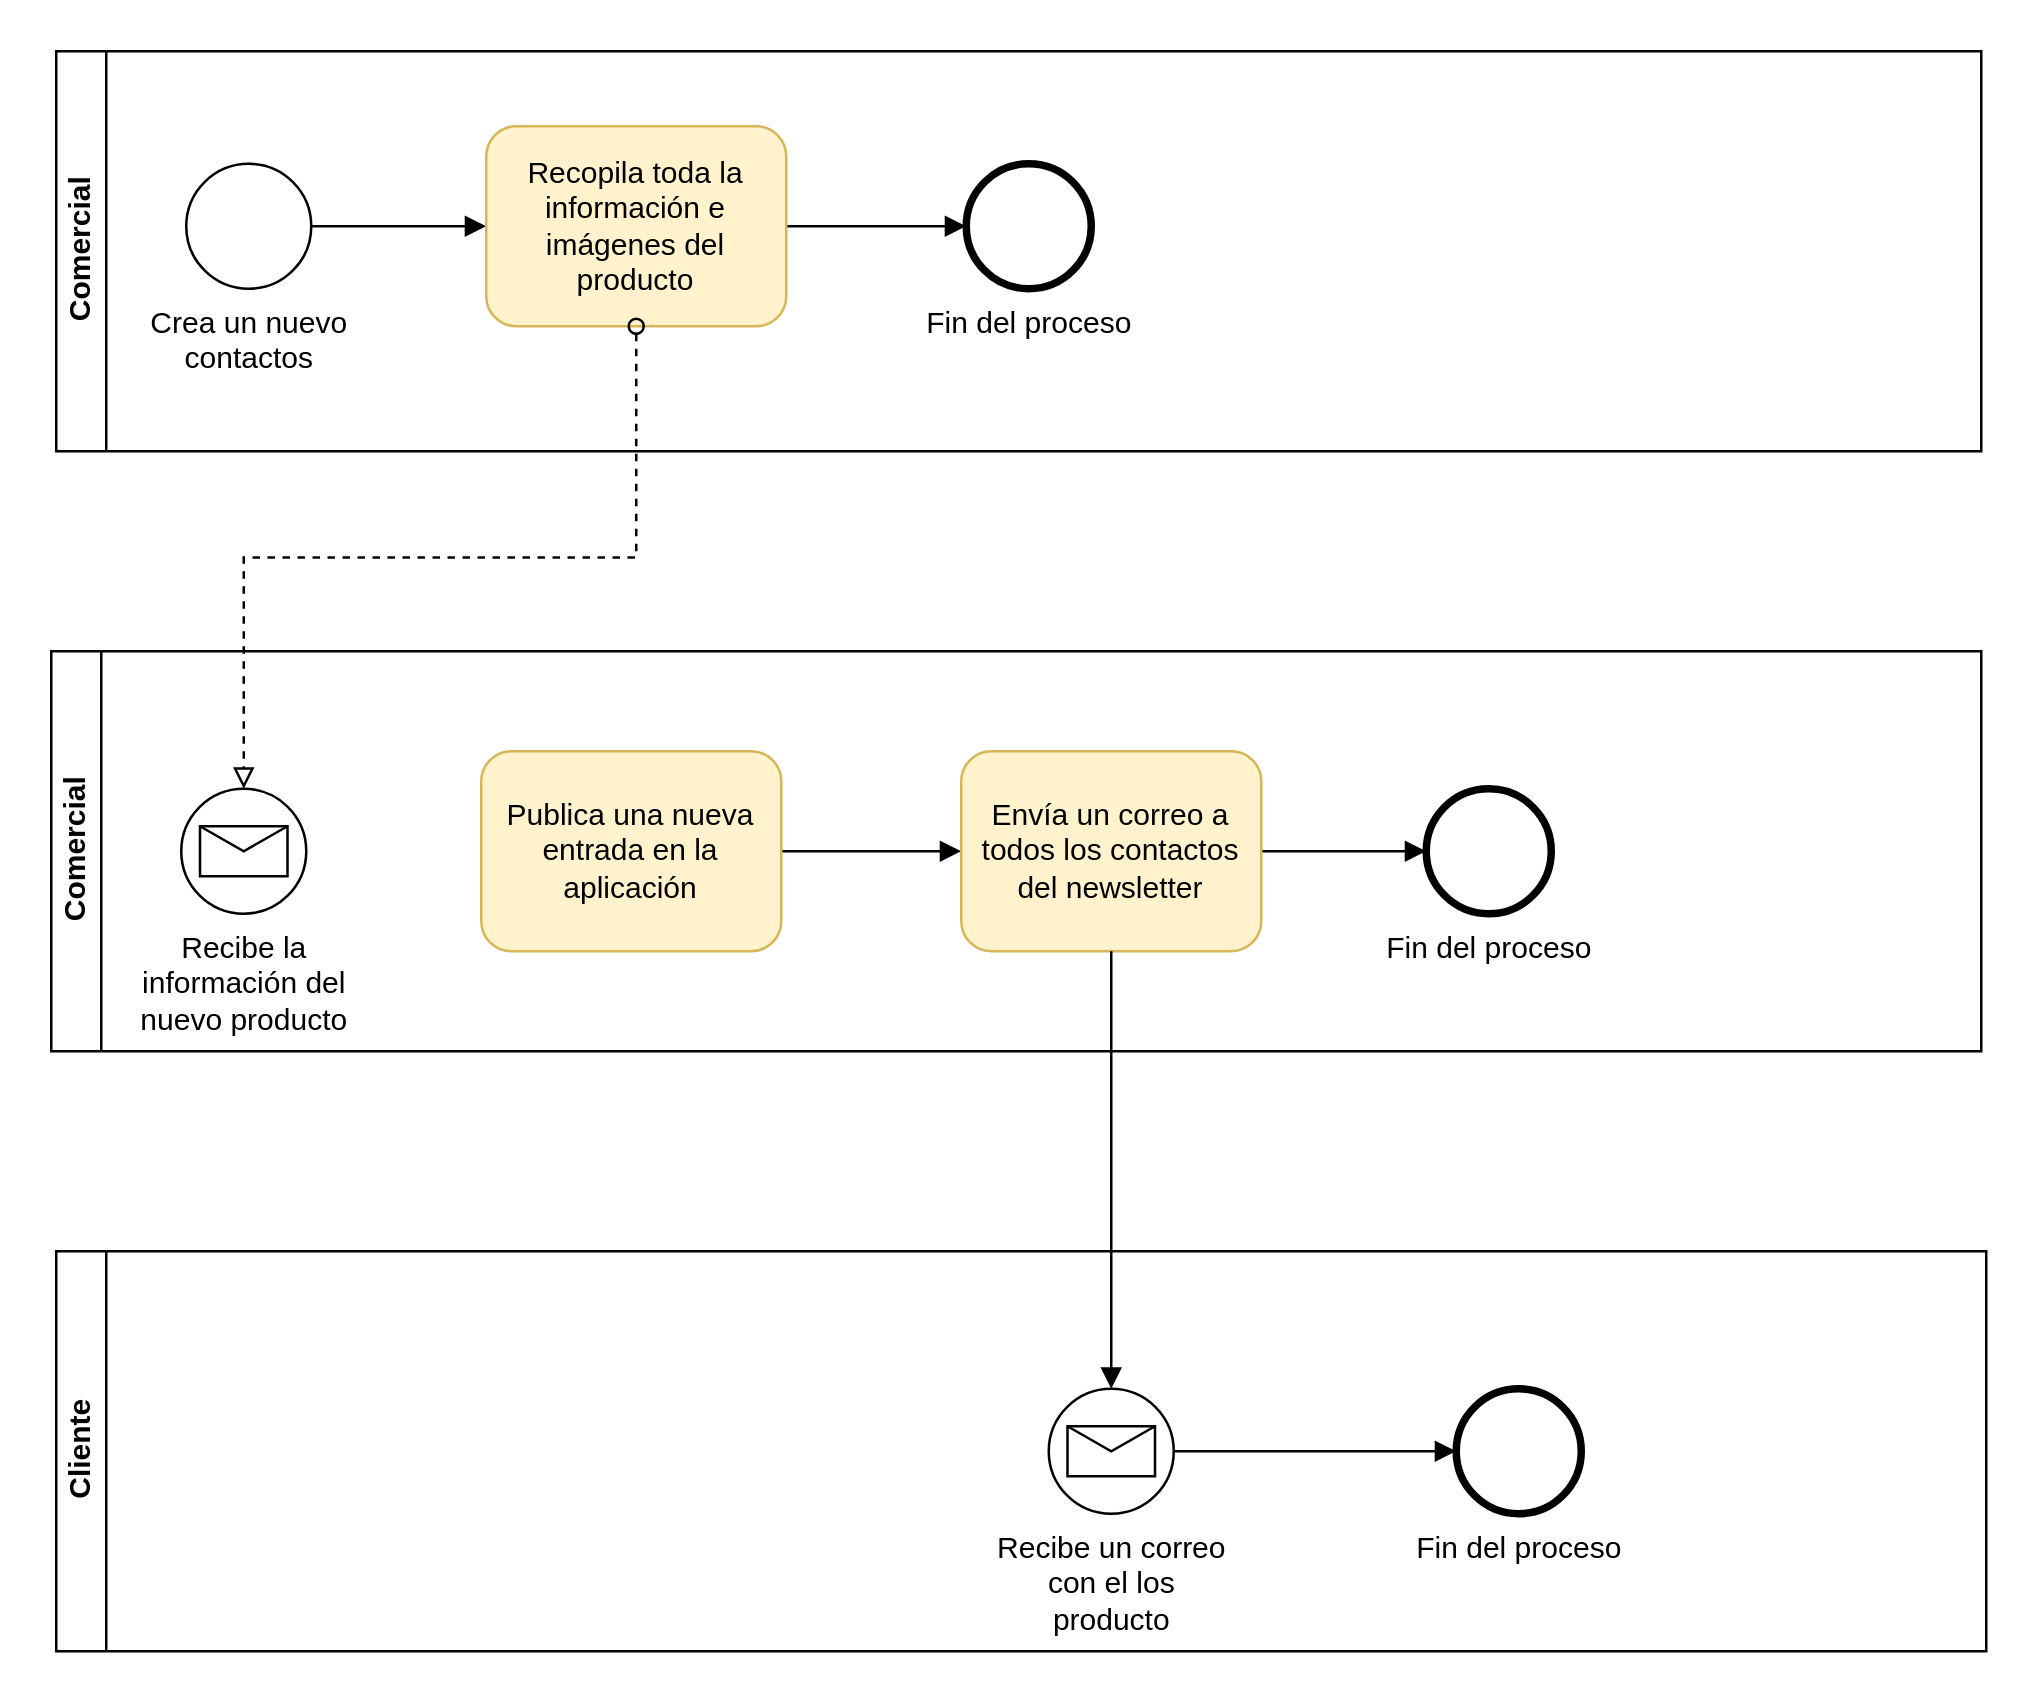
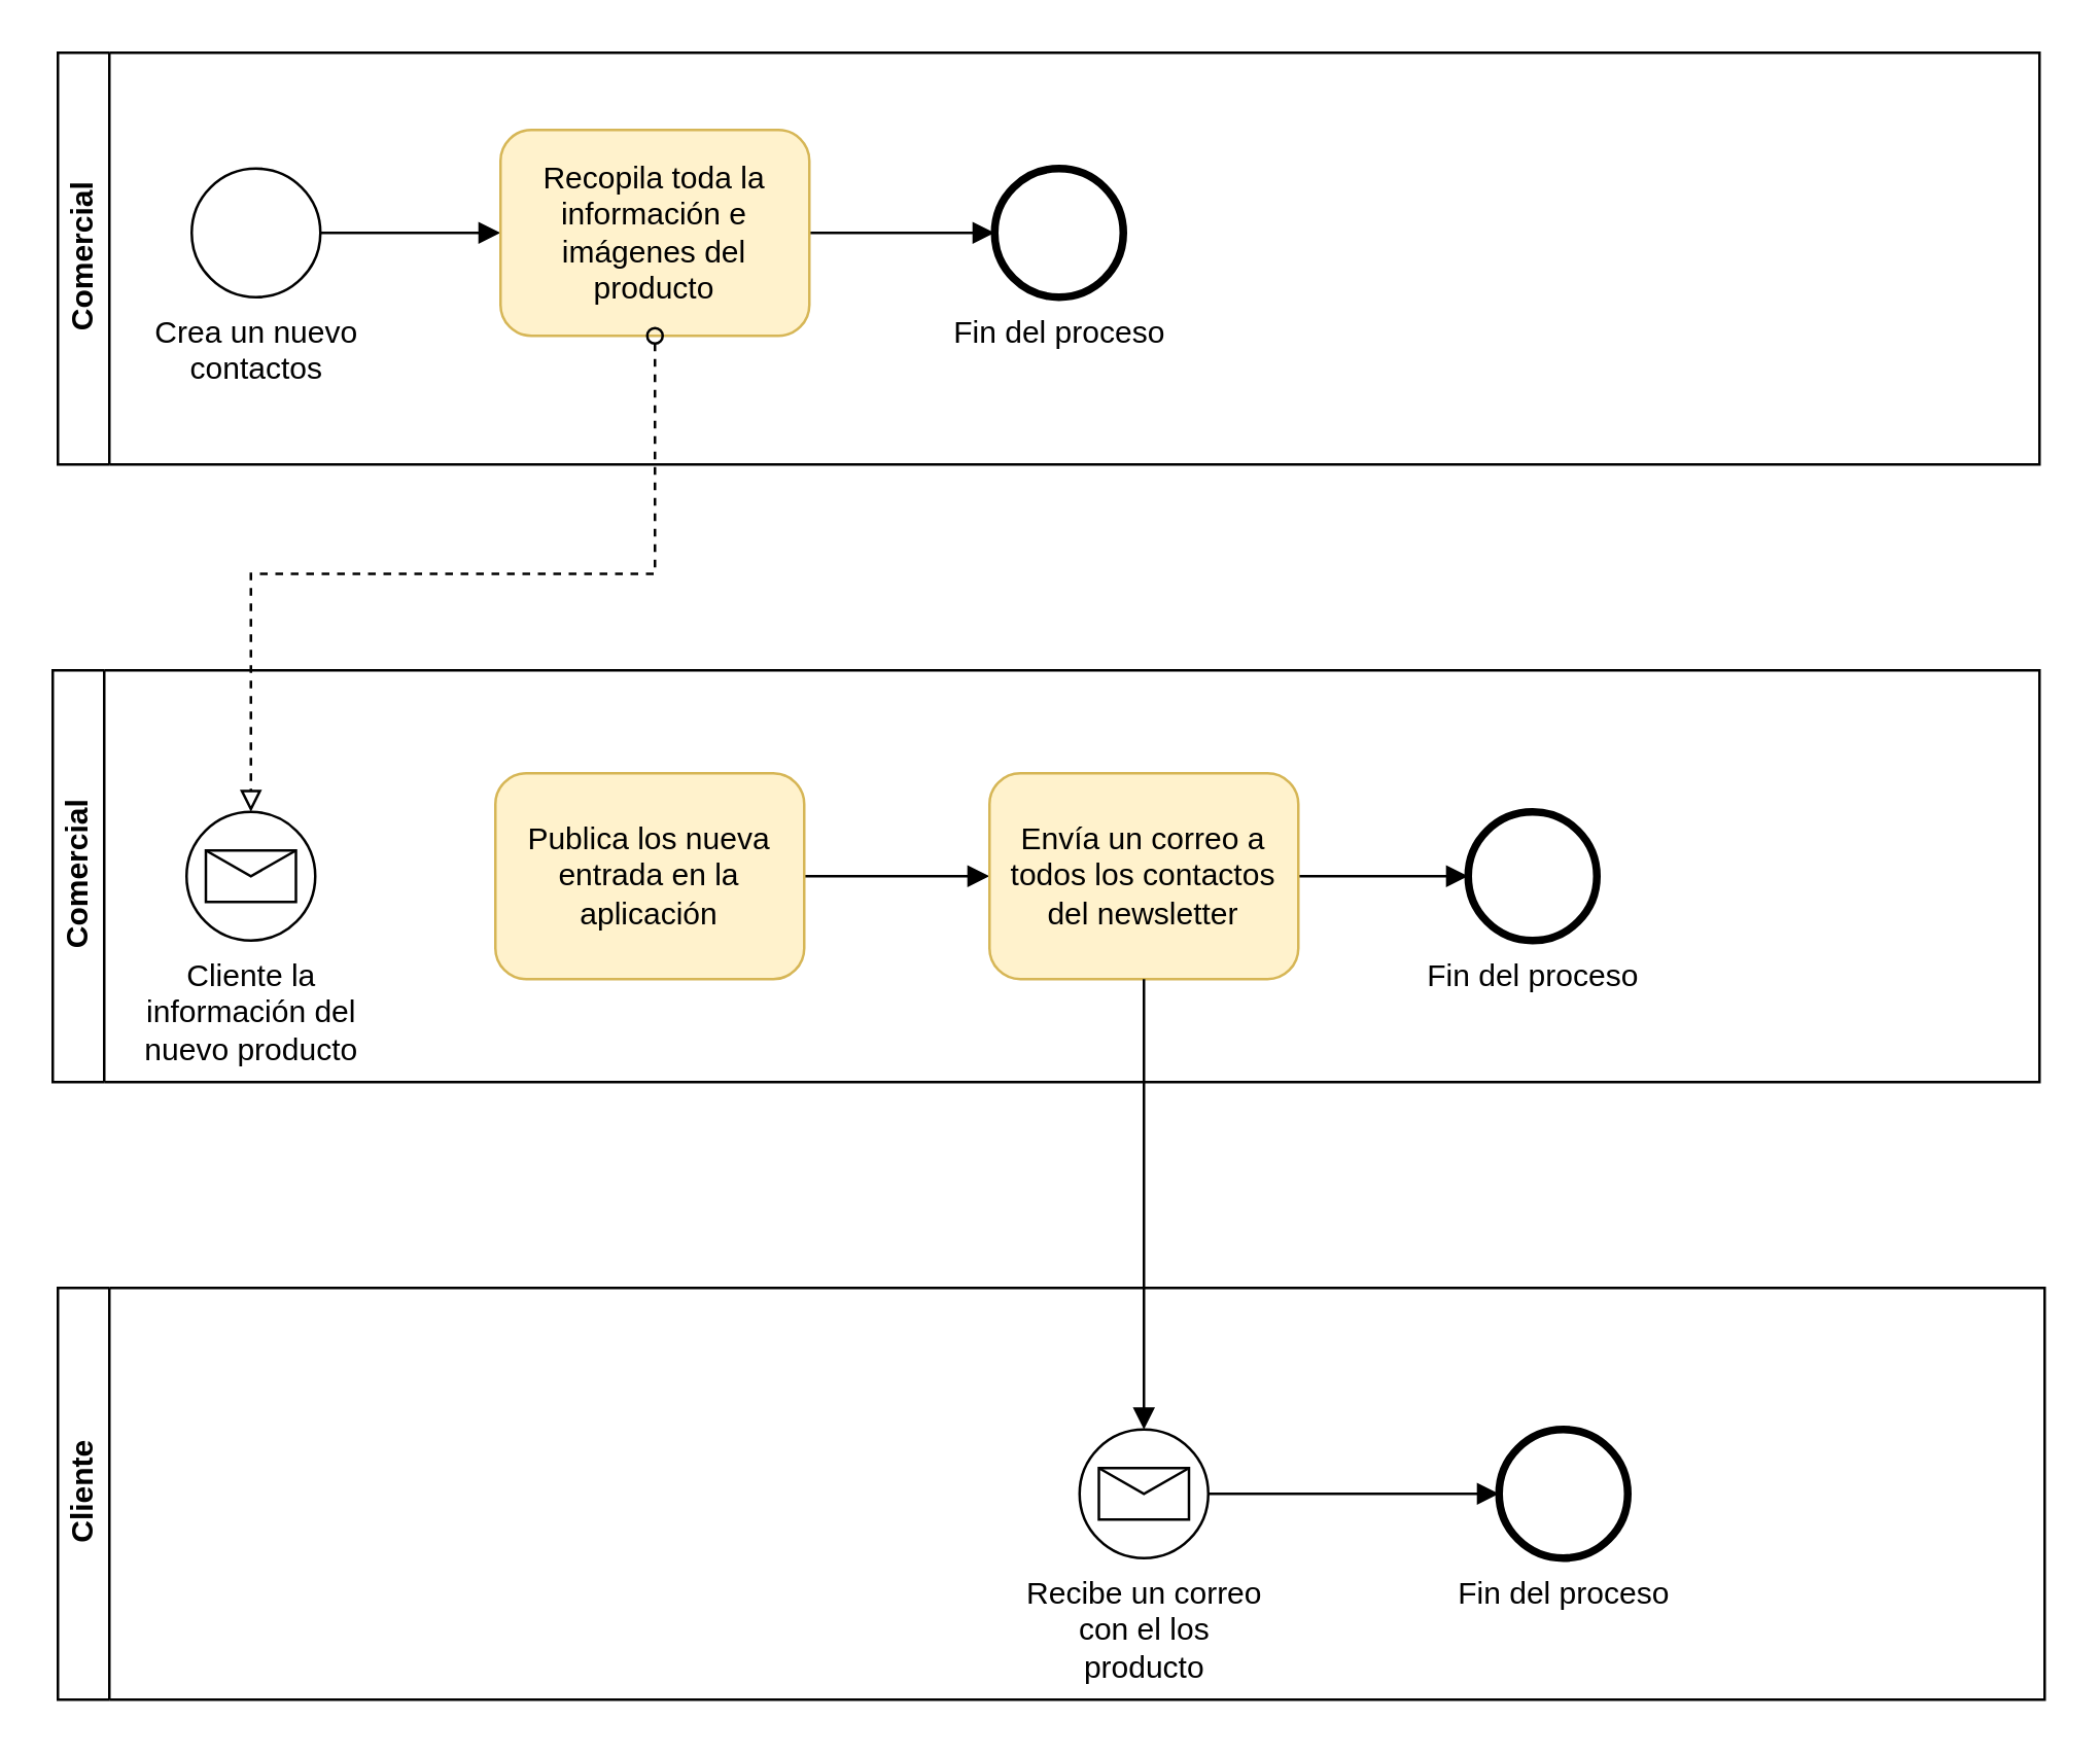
- <mxCell id="11" value="Publica una nueva entrada en la aplicación" style="shape=ext;rounded=1;html=1;whiteSpace=wrap;fillColor=#fff2cc;strokeColor=#d6b656;" vertex="1" parent="8"><mxGeometry x="172" y="40" width="120" height="80" as="geometry" /></mxCell>
+ <mxCell id="11" value="Publica los nueva entrada en la aplicación" style="shape=ext;rounded=1;html=1;whiteSpace=wrap;fillColor=#fff2cc;strokeColor=#d6b656;" vertex="1" parent="8"><mxGeometry x="172" y="40" width="120" height="80" as="geometry" /></mxCell>
- <mxCell id="9" value="Recibe la&lt;br&gt;información del&lt;br&gt;nuevo producto" style="shape=mxgraph.bpmn.shape;html=1;verticalLabelPosition=bottom;labelBackgroundColor=#ffffff;verticalAlign=top;align=center;perimeter=ellipsePerimeter;outlineConnect=0;outline=standard;symbol=message;" vertex="1" parent="8"><mxGeometry x="52" y="55" width="50" height="50" as="geometry" /></mxCell>
+ <mxCell id="9" value="Cliente la&lt;br&gt;información del&lt;br&gt;nuevo producto" style="shape=mxgraph.bpmn.shape;html=1;verticalLabelPosition=bottom;labelBackgroundColor=#ffffff;verticalAlign=top;align=center;perimeter=ellipsePerimeter;outlineConnect=0;outline=standard;symbol=message;" vertex="1" parent="8"><mxGeometry x="52" y="55" width="50" height="50" as="geometry" /></mxCell>
